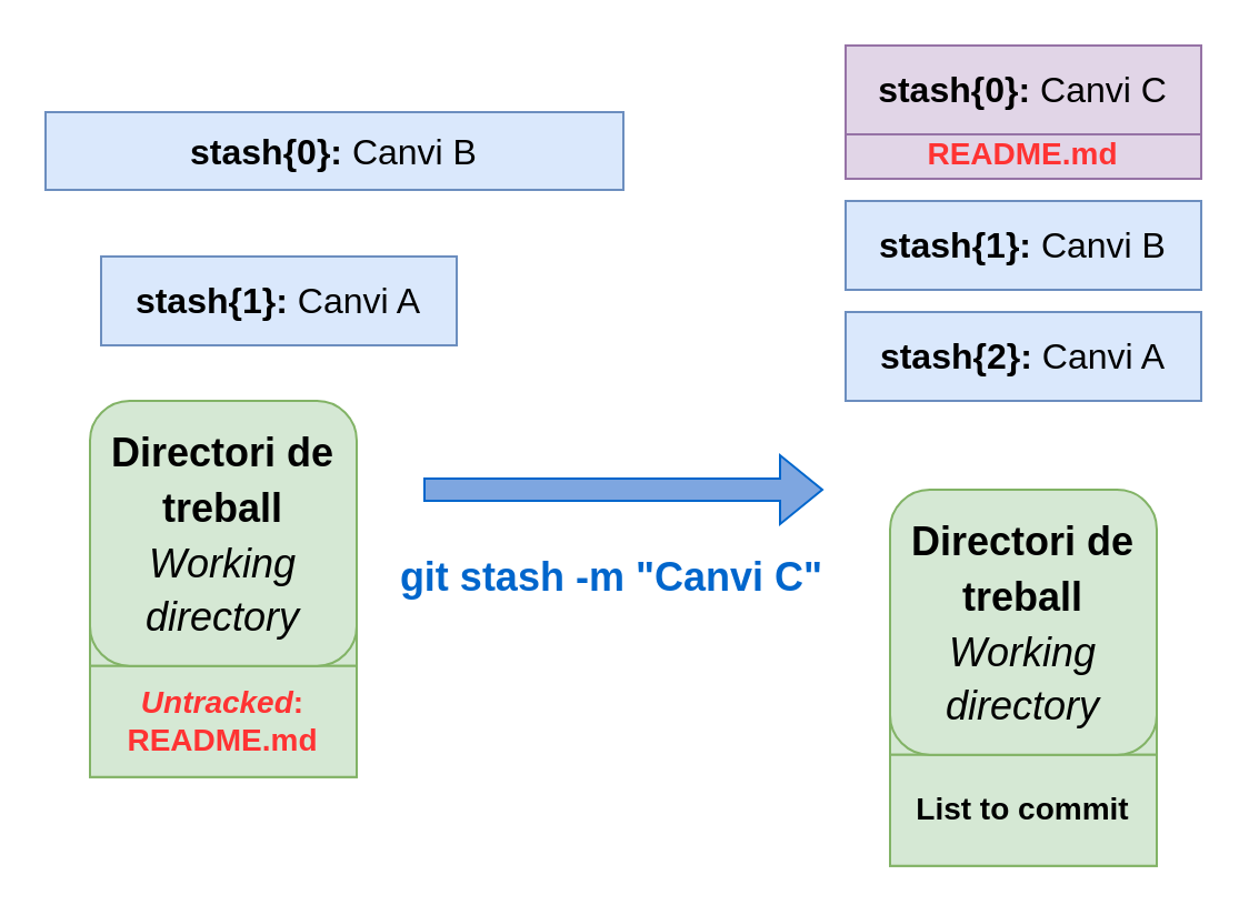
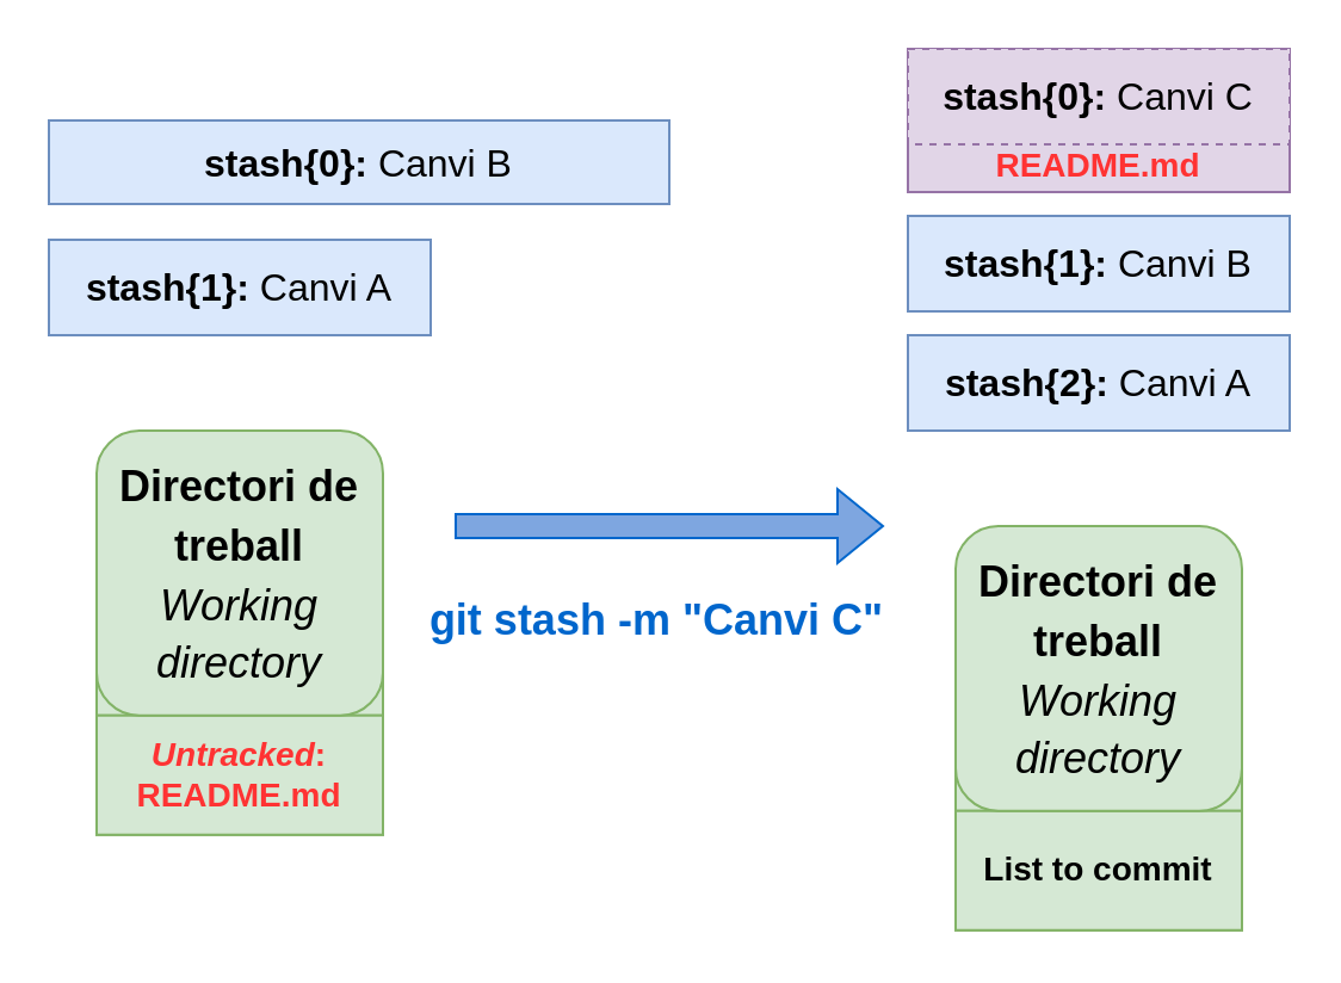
- <mxCell id="16" value="&lt;font style=&quot;font-size: 16px;&quot;&gt;&lt;b&gt;stash{0}:&lt;/b&gt; Canvi C&lt;/font&gt;" style="rounded=0;whiteSpace=wrap;html=1;fillColor=#e1d5e7;strokeColor=#9673a6;" vertex="1" parent="14"><mxGeometry width="160" height="40" as="geometry" /></mxCell>
+ <mxCell id="16" value="&lt;font style=&quot;font-size: 16px;&quot;&gt;&lt;b&gt;stash{0}:&lt;/b&gt; Canvi C&lt;/font&gt;" style="rounded=0;whiteSpace=wrap;html=1;fillColor=#e1d5e7;strokeColor=#9673a6;dashed=1;" vertex="1" parent="14"><mxGeometry width="160" height="40" as="geometry" /></mxCell>
- <mxCell id="3" value="&lt;font style=&quot;font-size: 16px;&quot;&gt;&lt;b&gt;stash{1}:&lt;/b&gt; Canvi A&lt;/font&gt;" style="rounded=0;whiteSpace=wrap;html=1;fillColor=#dae8fc;strokeColor=#6c8ebf;" vertex="1" parent="1"><mxGeometry x="45" y="115" width="160" height="40" as="geometry" /></mxCell>
+ <mxCell id="3" value="&lt;font style=&quot;font-size: 16px;&quot;&gt;&lt;b&gt;stash{1}:&lt;/b&gt; Canvi A&lt;/font&gt;" style="rounded=0;whiteSpace=wrap;html=1;fillColor=#dae8fc;strokeColor=#6c8ebf;" vertex="1" parent="1"><mxGeometry x="20" y="100" width="160" height="40" as="geometry" /></mxCell>
